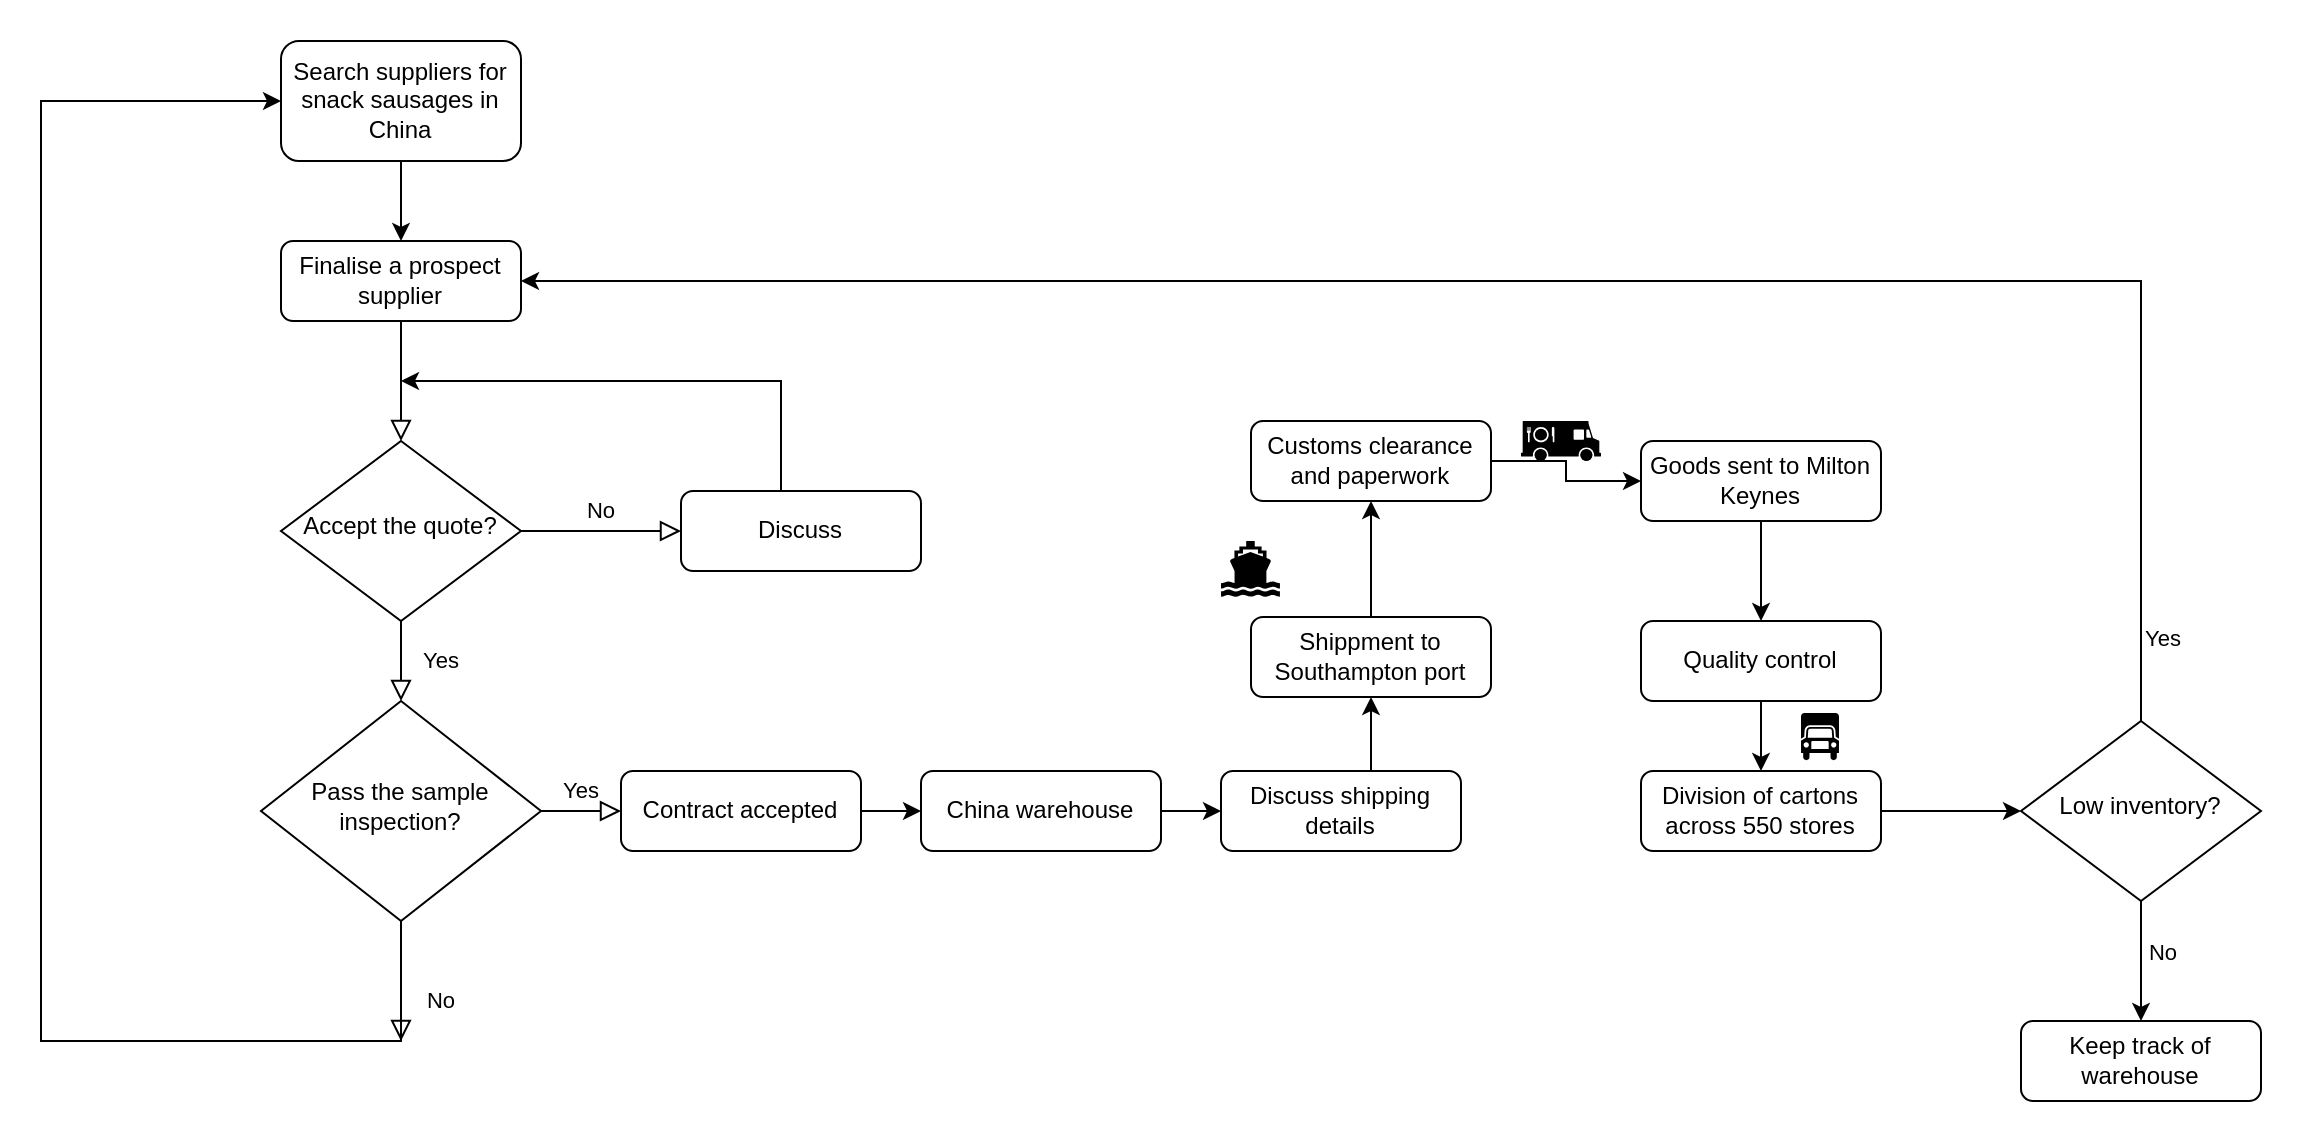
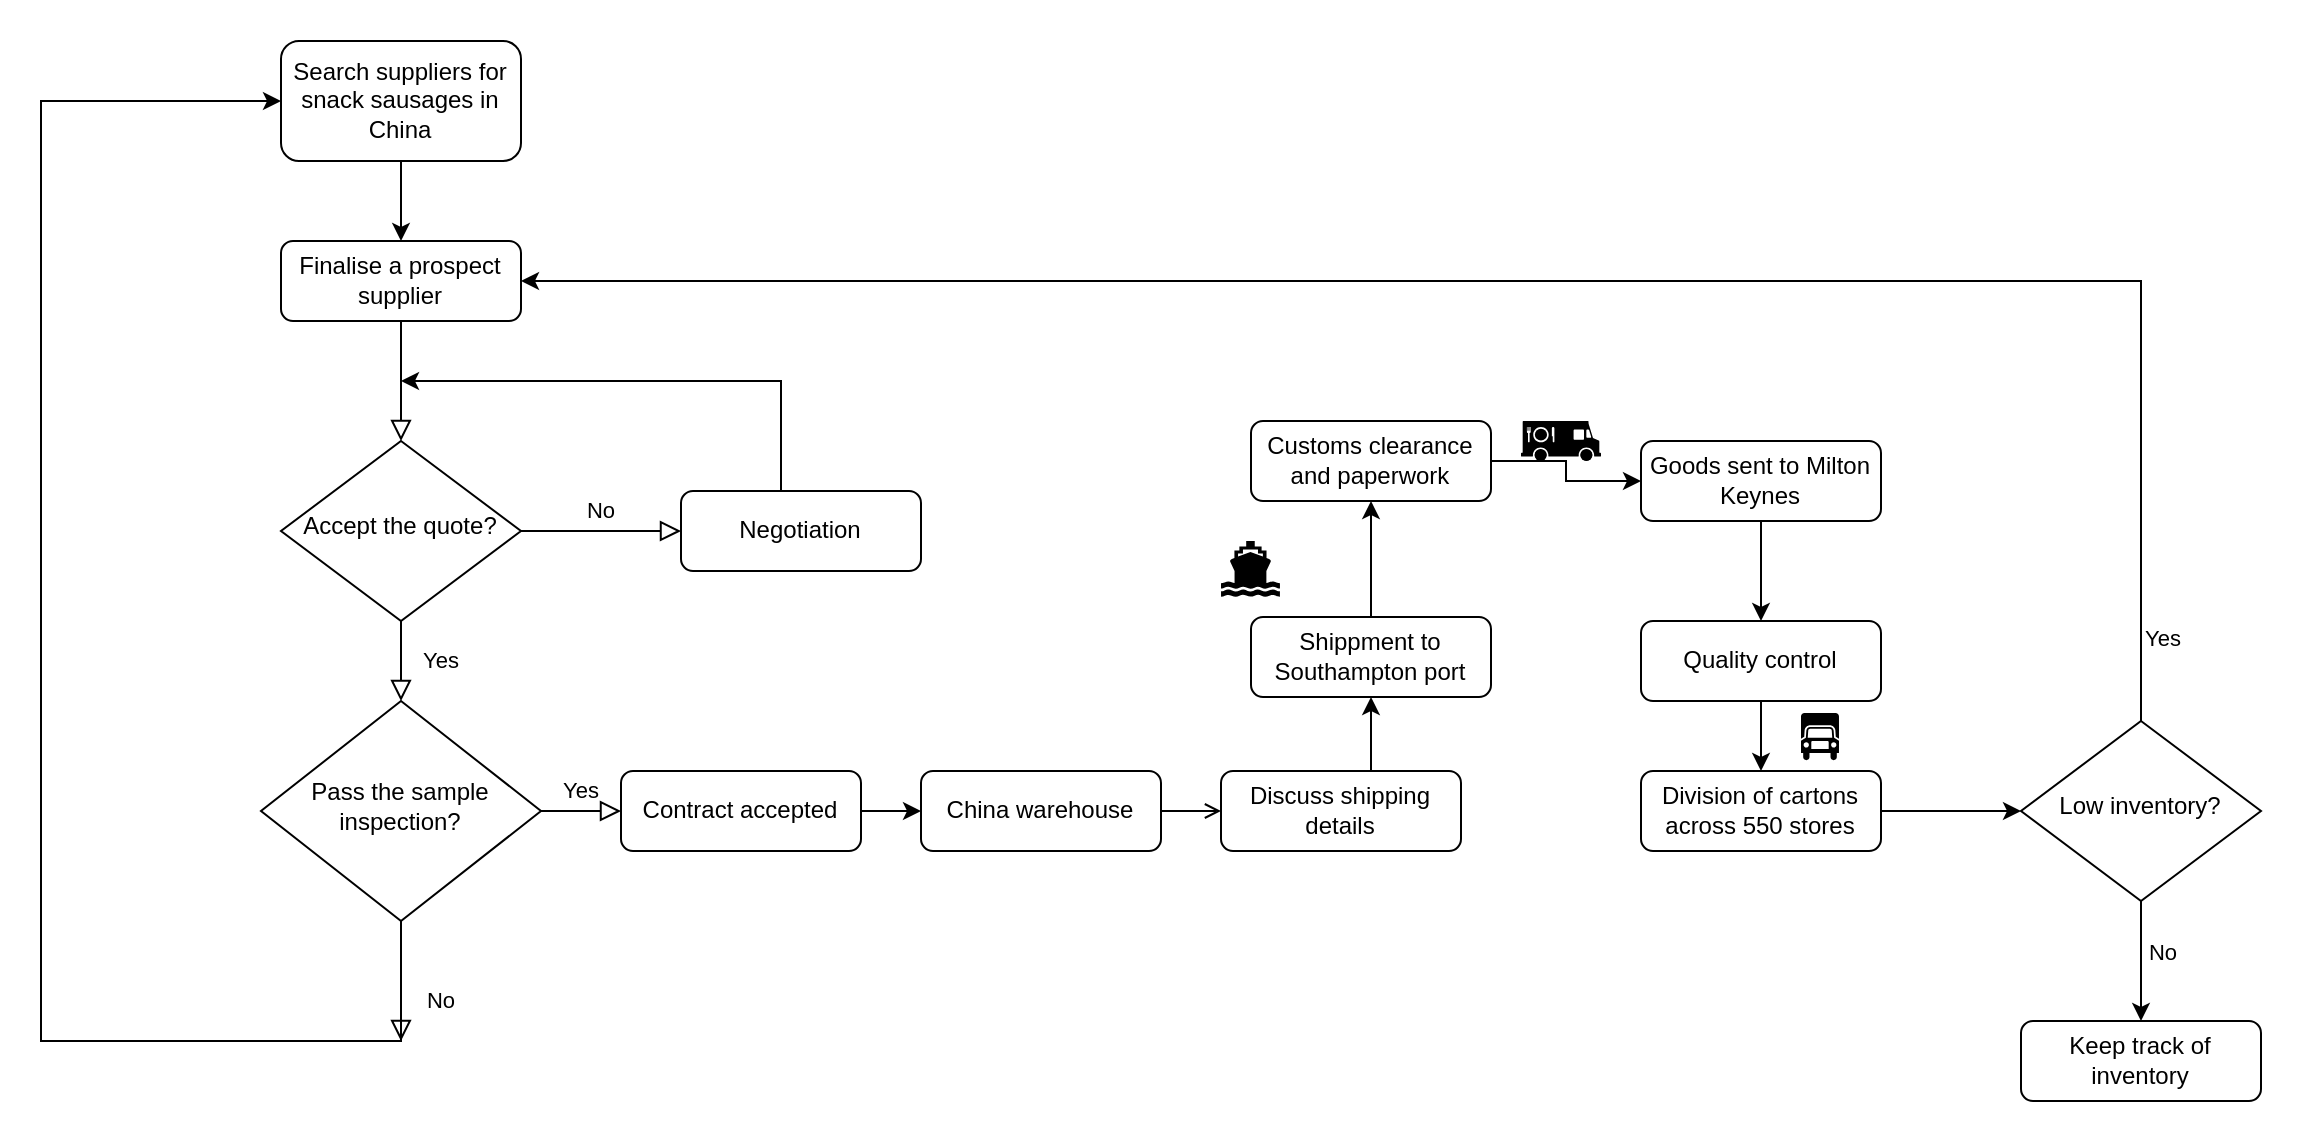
- <mxCell id="8" value="Discuss" style="rounded=1;whiteSpace=wrap;html=1;fontSize=12;glass=0;strokeWidth=1;shadow=0;" vertex="1" parent="1"><mxGeometry x="340" y="245" width="120" height="40" as="geometry" /></mxCell>
+ <mxCell id="8" value="Negotiation" style="rounded=1;whiteSpace=wrap;html=1;fontSize=12;glass=0;strokeWidth=1;shadow=0;" vertex="1" parent="1"><mxGeometry x="340" y="245" width="120" height="40" as="geometry" /></mxCell>
- <mxCell id="17" style="edgeStyle=orthogonalEdgeStyle;rounded=0;orthogonalLoop=1;jettySize=auto;html=1;entryX=0;entryY=0.5;entryDx=0;entryDy=0;" edge="1" parent="1" source="18" target="20"><mxGeometry relative="1" as="geometry" /></mxCell>
+ <mxCell id="17" style="edgeStyle=orthogonalEdgeStyle;rounded=0;orthogonalLoop=1;jettySize=auto;html=1;entryX=0;entryY=0.5;entryDx=0;entryDy=0;endArrow=open;" edge="1" parent="1" source="18" target="20"><mxGeometry relative="1" as="geometry" /></mxCell>
- <mxCell id="36" value="Keep track of warehouse" style="rounded=1;whiteSpace=wrap;html=1;fontSize=12;glass=0;strokeWidth=1;shadow=0;" vertex="1" parent="1"><mxGeometry x="1010" y="510" width="120" height="40" as="geometry" /></mxCell>
+ <mxCell id="36" value="Keep track of inventory" style="rounded=1;whiteSpace=wrap;html=1;fontSize=12;glass=0;strokeWidth=1;shadow=0;" vertex="1" parent="1"><mxGeometry x="1010" y="510" width="120" height="40" as="geometry" /></mxCell>
